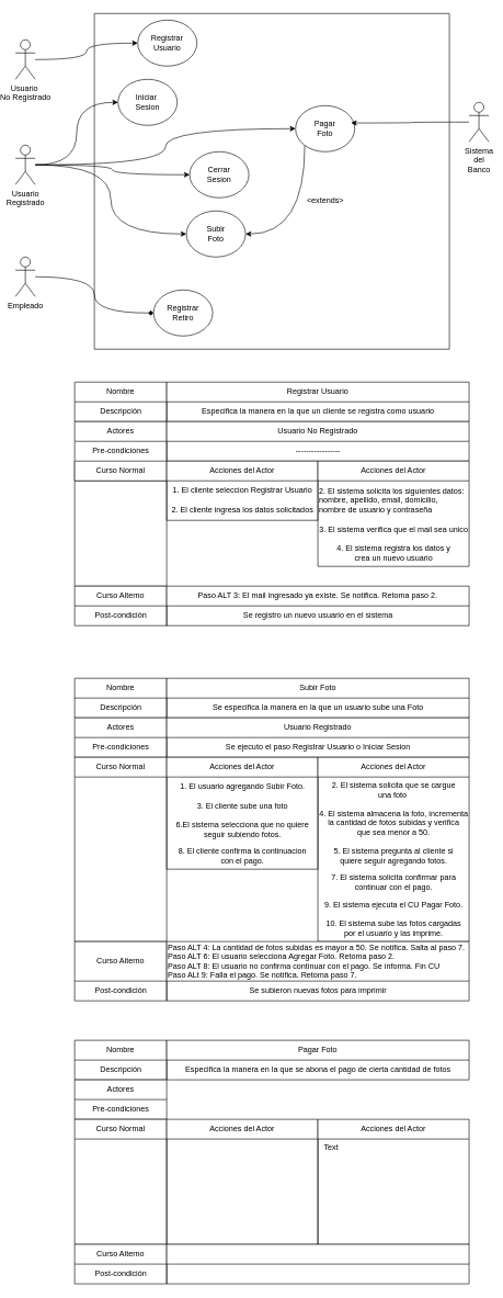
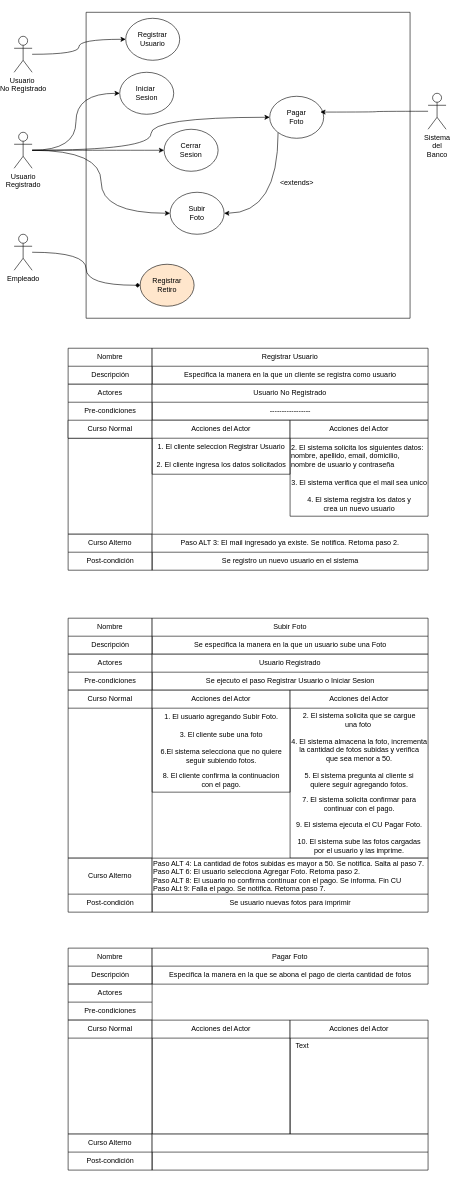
- <mxCell id="4" value="Iniciar&amp;nbsp;&lt;div&gt;Sesion&lt;/div&gt;" style="ellipse;whiteSpace=wrap;html=1;" vertex="1" parent="2"><mxGeometry x="36" y="100" width="90" height="70" as="geometry" /></mxCell>
+ <mxCell id="4" value="Iniciar&amp;nbsp;&lt;div&gt;Sesion&lt;/div&gt;" style="ellipse;whiteSpace=wrap;html=1;" vertex="1" parent="2"><mxGeometry x="56" y="100" width="90" height="70" as="geometry" /></mxCell>
- <mxCell id="5" value="Cerrar&lt;div&gt;Sesion&lt;/div&gt;" style="ellipse;whiteSpace=wrap;html=1;" vertex="1" parent="2"><mxGeometry x="145" y="210" width="90" height="70" as="geometry" /></mxCell>
+ <mxCell id="5" value="Cerrar&lt;div&gt;Sesion&lt;/div&gt;" style="ellipse;whiteSpace=wrap;html=1;" vertex="1" parent="2"><mxGeometry x="130" y="195" width="90" height="70" as="geometry" /></mxCell>
- <mxCell id="9" value="Registrar&lt;div&gt;Retiro&lt;/div&gt;" style="ellipse;whiteSpace=wrap;html=1;" vertex="1" parent="2"><mxGeometry x="90" y="420" width="90" height="70" as="geometry" /></mxCell>
+ <mxCell id="9" value="Registrar&lt;div&gt;Retiro&lt;/div&gt;" style="ellipse;whiteSpace=wrap;html=1;fillColor=#ffe6cc;" vertex="1" parent="2"><mxGeometry x="90" y="420" width="90" height="70" as="geometry" /></mxCell>
- <mxCell id="67" value="Se subieron nuevas fotos para imprimir" style="text;html=1;align=center;verticalAlign=middle;resizable=0;points=[];autosize=1;strokeColor=none;fillColor=none;" vertex="1" parent="66"><mxGeometry y="60" width="460" height="30" as="geometry" /></mxCell>
+ <mxCell id="67" value="Se usuario nuevas fotos para imprimir" style="text;html=1;align=center;verticalAlign=middle;resizable=0;points=[];autosize=1;strokeColor=none;fillColor=none;" vertex="1" parent="66"><mxGeometry y="60" width="460" height="30" as="geometry" /></mxCell>
